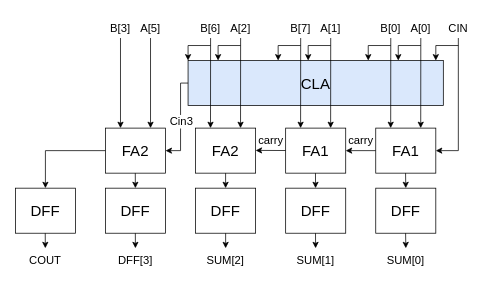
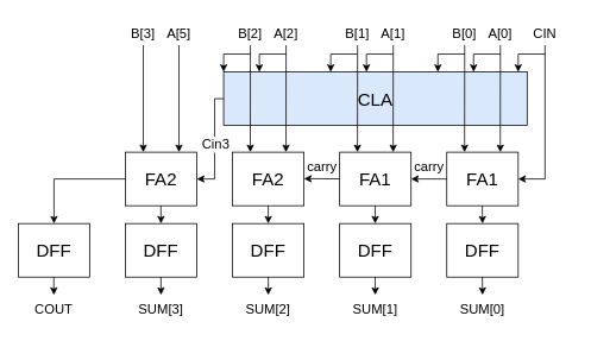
- <mxCell id="37" value="&lt;font style=&quot;font-size: 15px;&quot;&gt;B[6]&lt;/font&gt;" style="text;html=1;strokeColor=none;fillColor=none;align=center;verticalAlign=middle;whiteSpace=wrap;rounded=0;fontSize=20;" vertex="1" parent="1"><mxGeometry x="250" y="20" width="60" height="30" as="geometry" /></mxCell>
+ <mxCell id="37" value="&lt;font style=&quot;font-size: 15px;&quot;&gt;B[2]&lt;/font&gt;" style="text;html=1;strokeColor=none;fillColor=none;align=center;verticalAlign=middle;whiteSpace=wrap;rounded=0;fontSize=20;" vertex="1" parent="1"><mxGeometry x="250" y="20" width="60" height="30" as="geometry" /></mxCell>
- <mxCell id="35" value="&lt;font style=&quot;font-size: 15px;&quot;&gt;B[7]&lt;/font&gt;" style="text;html=1;strokeColor=none;fillColor=none;align=center;verticalAlign=middle;whiteSpace=wrap;rounded=0;fontSize=20;" vertex="1" parent="1"><mxGeometry x="370" y="20" width="60" height="30" as="geometry" /></mxCell>
+ <mxCell id="35" value="&lt;font style=&quot;font-size: 15px;&quot;&gt;B[1]&lt;/font&gt;" style="text;html=1;strokeColor=none;fillColor=none;align=center;verticalAlign=middle;whiteSpace=wrap;rounded=0;fontSize=20;" vertex="1" parent="1"><mxGeometry x="370" y="20" width="60" height="30" as="geometry" /></mxCell>
- <mxCell id="53" value="DFF[3]" style="text;html=1;strokeColor=none;fillColor=none;align=center;verticalAlign=middle;whiteSpace=wrap;rounded=0;fontSize=15;" vertex="1" parent="1"><mxGeometry x="150" y="330" width="60" height="30" as="geometry" /></mxCell>
+ <mxCell id="53" value="SUM[3]" style="text;html=1;strokeColor=none;fillColor=none;align=center;verticalAlign=middle;whiteSpace=wrap;rounded=0;fontSize=15;" vertex="1" parent="1"><mxGeometry x="150" y="330" width="60" height="30" as="geometry" /></mxCell>
